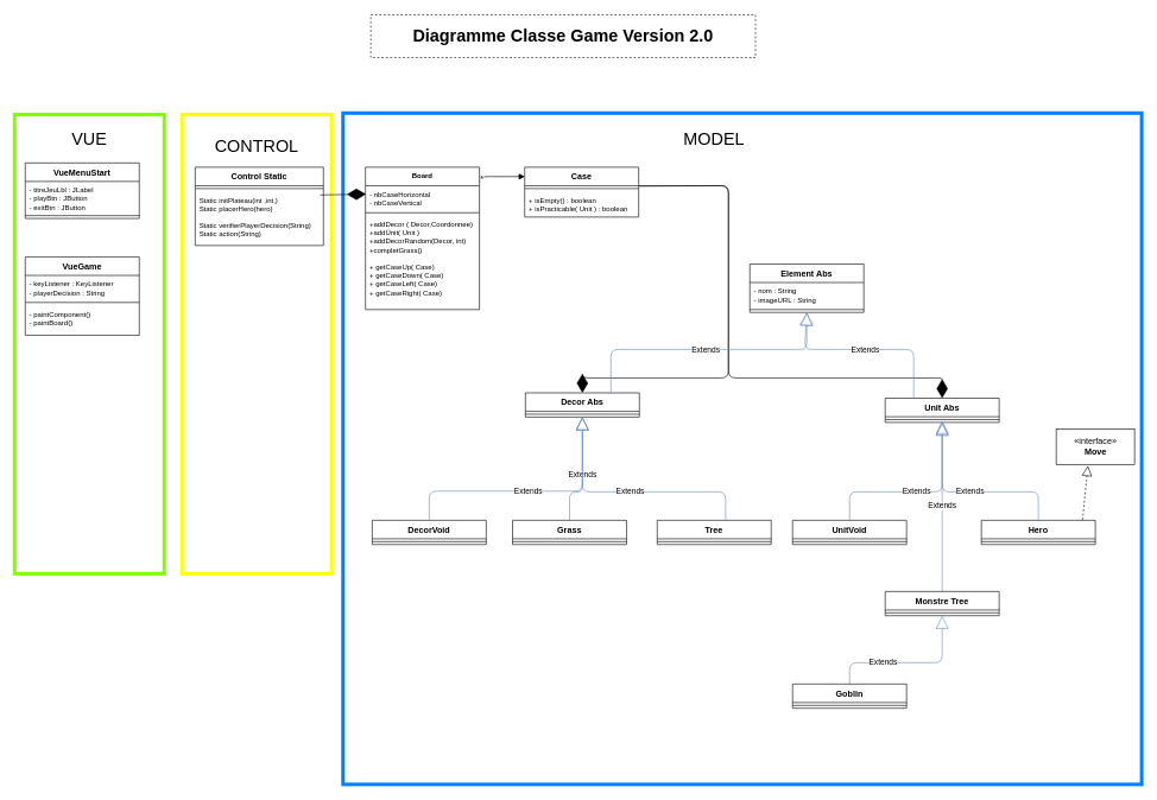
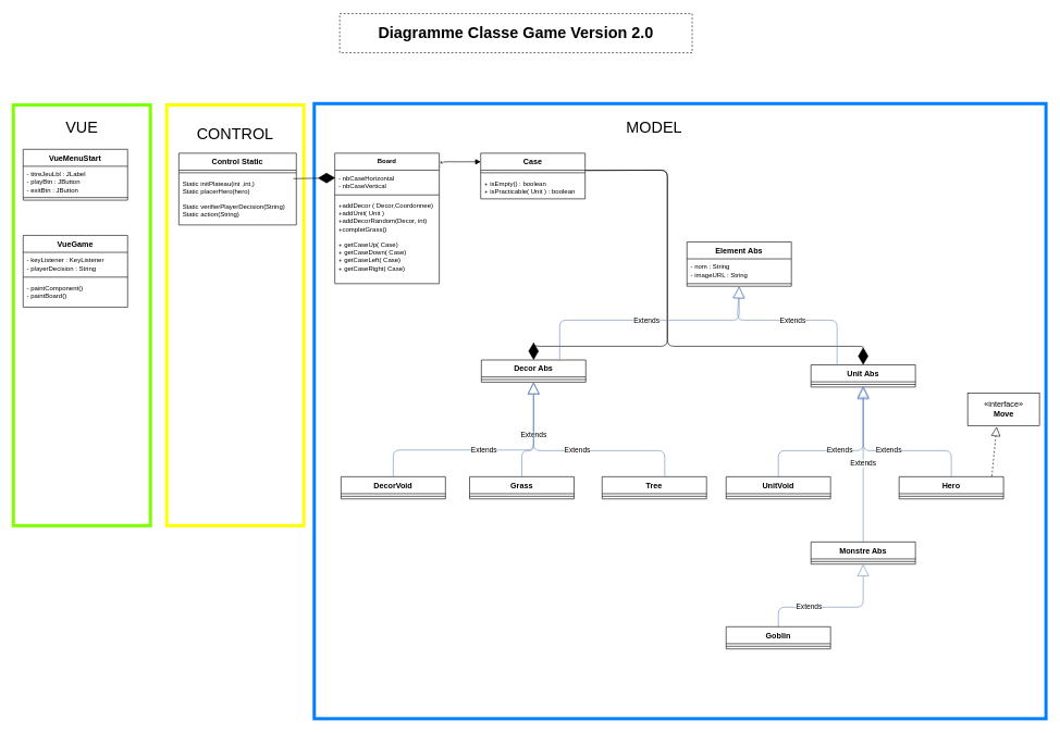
- <mxCell id="57" value="Monstre Tree" style="swimlane;fontStyle=1;align=center;verticalAlign=top;childLayout=stackLayout;horizontal=1;startSize=26;horizontalStack=0;resizeParent=1;resizeParentMax=0;resizeLast=0;collapsible=1;marginBottom=0;" vertex="1" parent="1"><mxGeometry x="1242" y="830" width="160" height="34" as="geometry" /></mxCell>
+ <mxCell id="57" value="Monstre Abs" style="swimlane;fontStyle=1;align=center;verticalAlign=top;childLayout=stackLayout;horizontal=1;startSize=26;horizontalStack=0;resizeParent=1;resizeParentMax=0;resizeLast=0;collapsible=1;marginBottom=0;" vertex="1" parent="1"><mxGeometry x="1242" y="830" width="160" height="34" as="geometry" /></mxCell>
